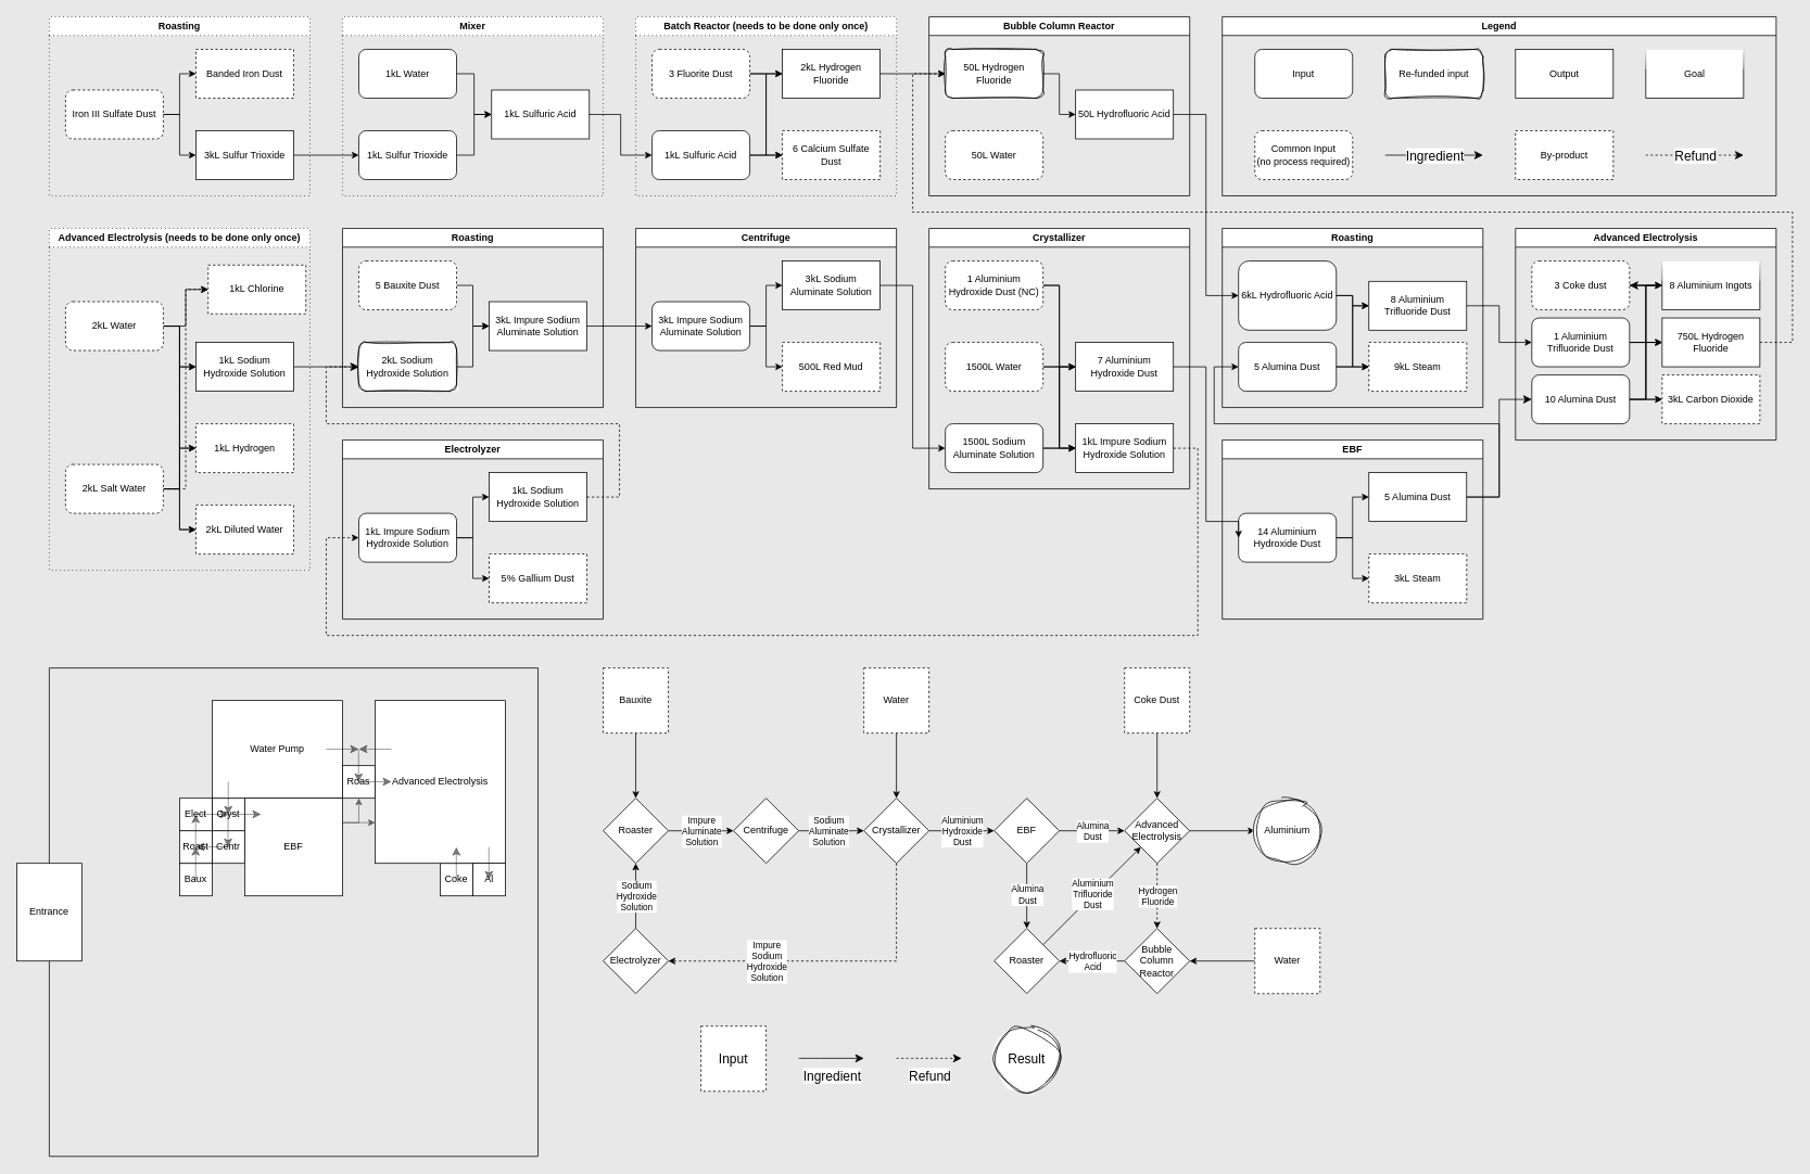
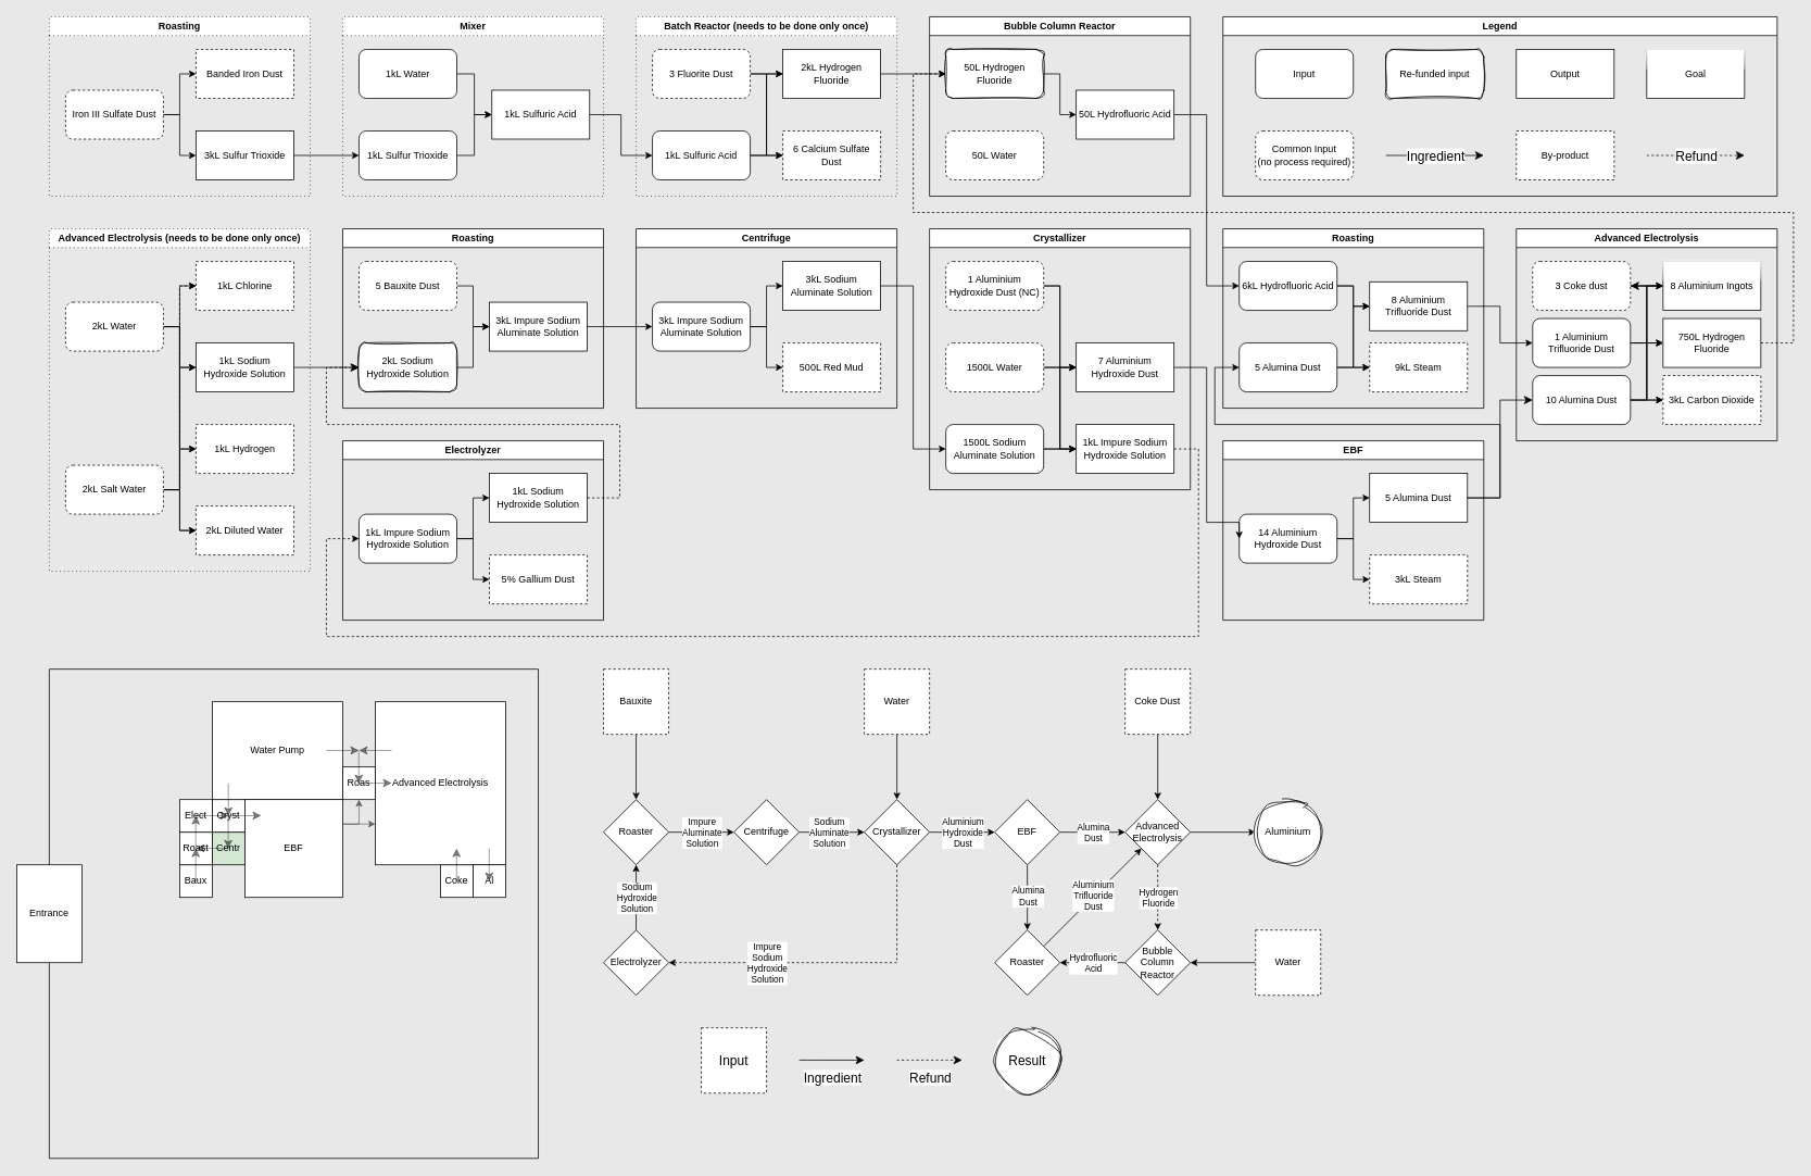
- <mxCell id="72" value="1kL Chlorine" style="rounded=0;whiteSpace=wrap;html=1;dashed=1;" parent="61" vertex="1"><mxGeometry x="195" y="45" width="120" height="60" as="geometry" /></mxCell>
+ <mxCell id="72" value="1kL Chlorine" style="rounded=0;whiteSpace=wrap;html=1;dashed=1;" parent="61" vertex="1"><mxGeometry x="180" y="40" width="120" height="60" as="geometry" /></mxCell>
- <mxCell id="7" value="6kL Hydrofluoric Acid" style="rounded=1;whiteSpace=wrap;html=1;" parent="3" vertex="1"><mxGeometry x="20" y="40" width="120" height="85" as="geometry" /></mxCell>
+ <mxCell id="7" value="6kL Hydrofluoric Acid" style="rounded=1;whiteSpace=wrap;html=1;" parent="3" vertex="1"><mxGeometry x="20" y="40" width="120" height="60" as="geometry" /></mxCell>
- <mxCell id="137" value="Centr" style="whiteSpace=wrap;html=1;aspect=fixed;" parent="132" vertex="1"><mxGeometry x="200" y="200" width="40" height="40" as="geometry" /></mxCell>
+ <mxCell id="137" value="Centr" style="whiteSpace=wrap;html=1;aspect=fixed;fillColor=#d5e8d4;" parent="132" vertex="1"><mxGeometry x="200" y="200" width="40" height="40" as="geometry" /></mxCell>
